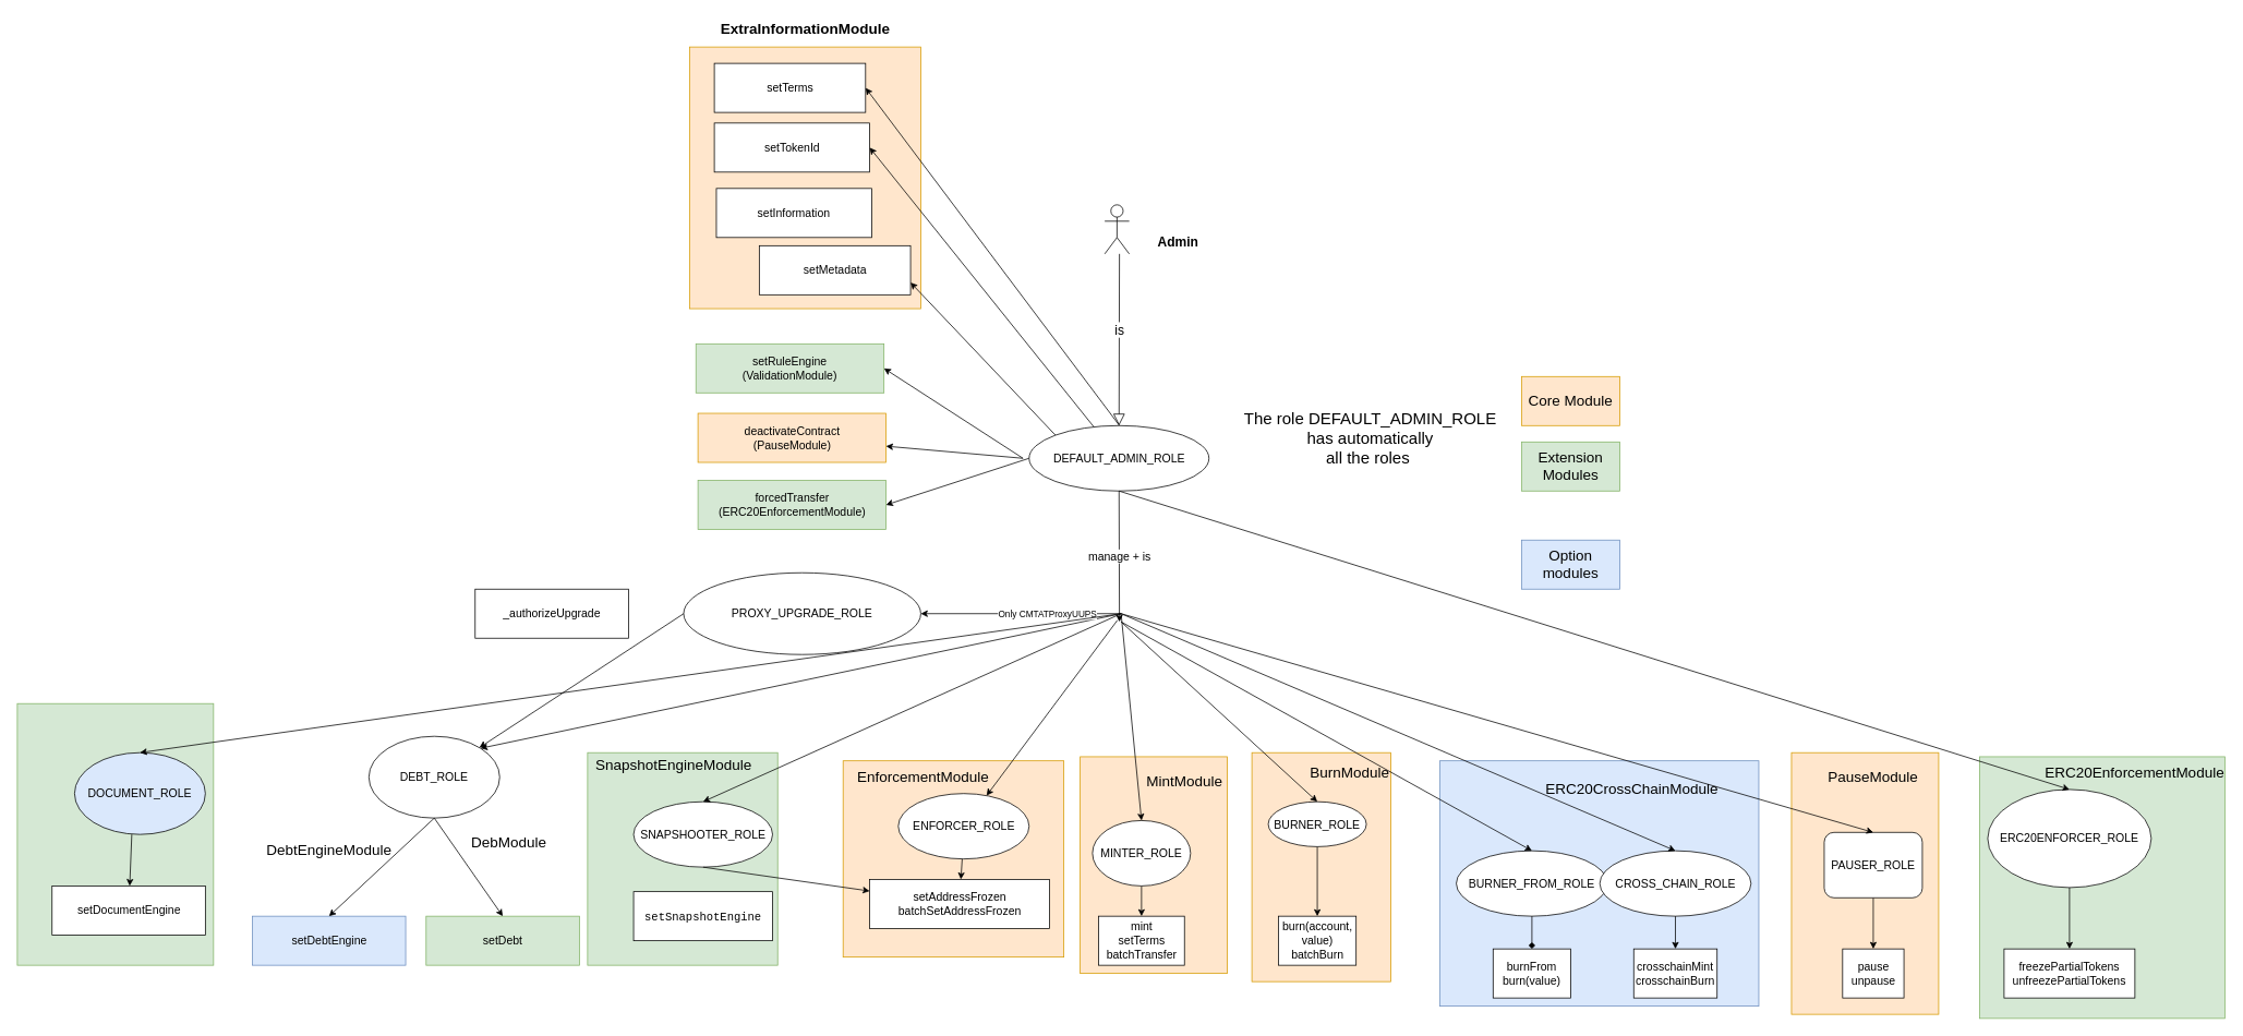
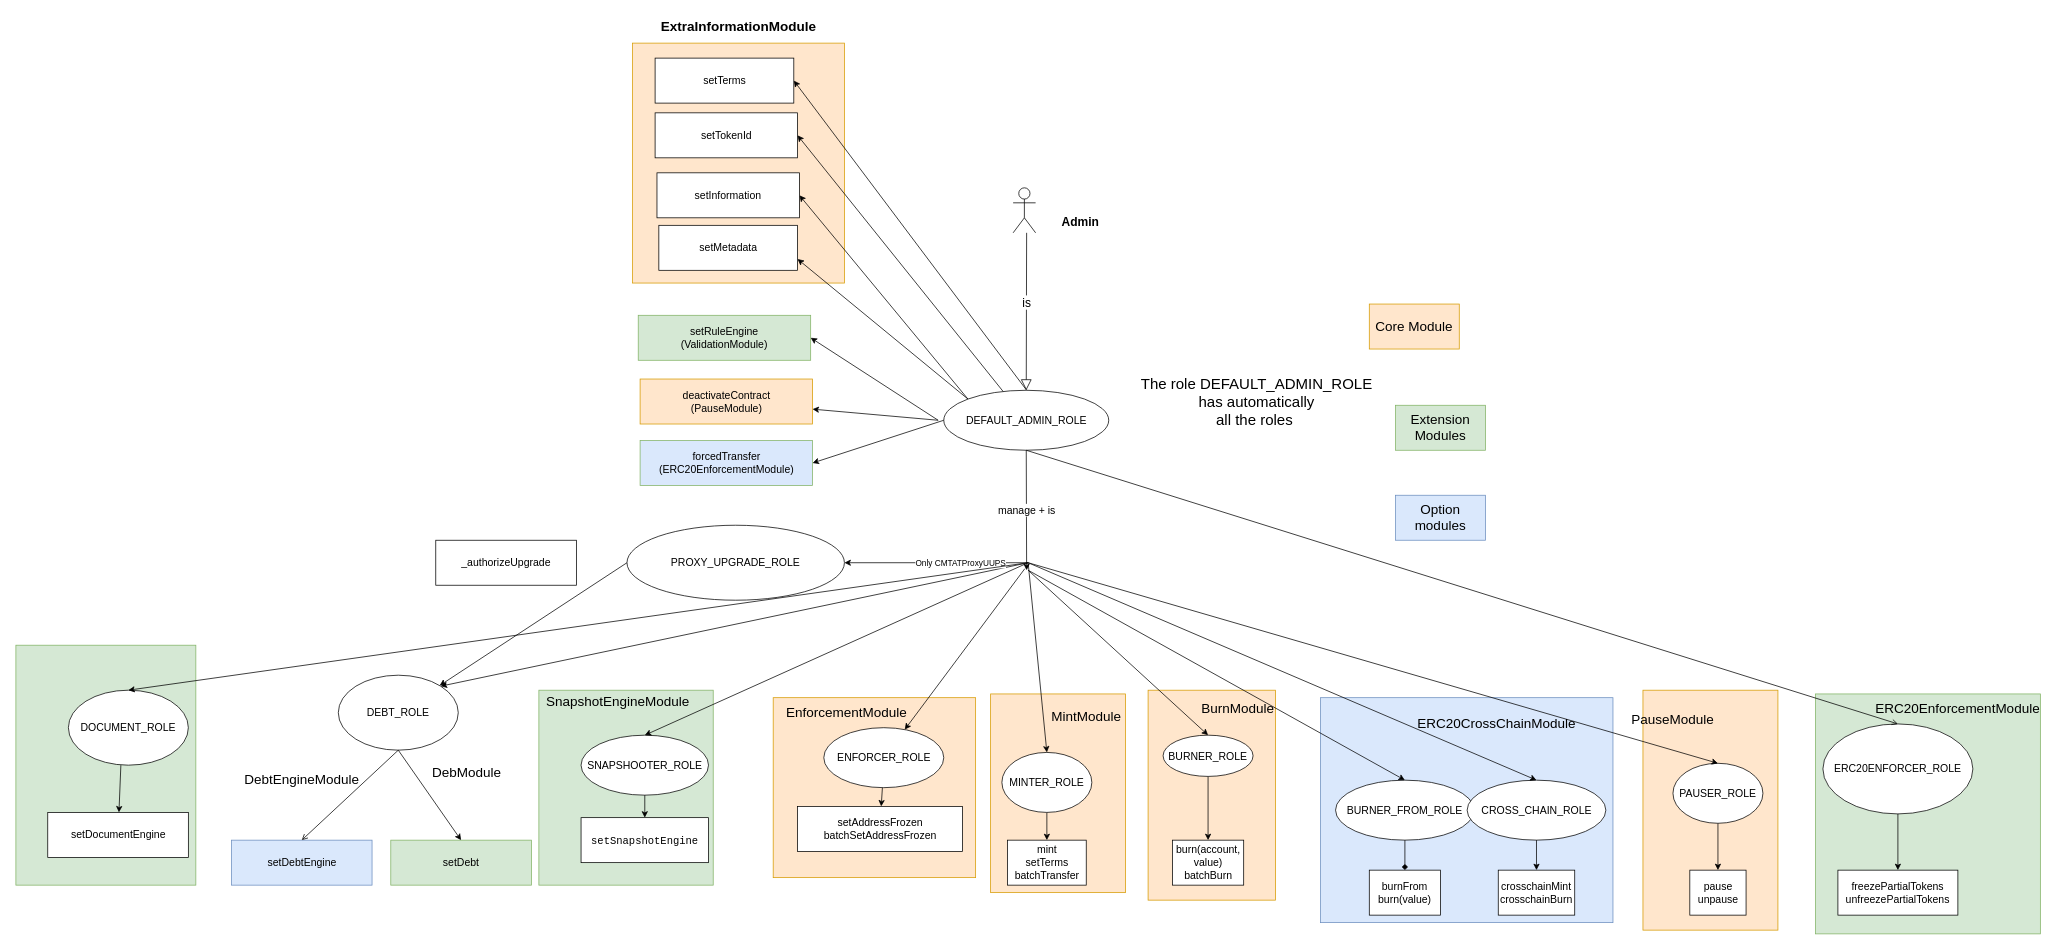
- <mxCell id="30" value="setMetadata" style="rounded=0;whiteSpace=wrap;html=1;fontSize=14;fontColor=#000000;" parent="1" vertex="1"><mxGeometry x="927.5" y="300" width="185" height="60" as="geometry" /></mxCell>
+ <mxCell id="30" value="setMetadata" style="rounded=0;whiteSpace=wrap;html=1;fontSize=14;fontColor=#000000;" parent="1" vertex="1"><mxGeometry x="877.5" y="300" width="185" height="60" as="geometry" /></mxCell>
+ <mxCell id="28" value="" style="endArrow=classic;html=1;rounded=0;fontSize=14;fontColor=#000000;entryX=1;entryY=0.5;entryDx=0;entryDy=0;exitX=0;exitY=0;exitDx=0;exitDy=0;" parent="1" source="18" target="32" edge="1"><mxGeometry width="50" height="50" relative="1" as="geometry"><mxPoint x="1727.5" y="610" as="sourcePoint" /><mxPoint x="1657.5" y="890" as="targetPoint" /></mxGeometry></mxCell>
- <mxCell id="81" value="Core Module" style="rounded=0;whiteSpace=wrap;html=1;strokeColor=#d79b00;fontSize=18;fillColor=#ffe6cc;" parent="1" vertex="1"><mxGeometry x="1860" y="460" width="120" height="60" as="geometry" /></mxCell>
+ <mxCell id="81" value="Core Module" style="rounded=0;whiteSpace=wrap;html=1;strokeColor=#d79b00;fontSize=18;fillColor=#ffe6cc;" parent="1" vertex="1"><mxGeometry x="1825" y="405" width="120" height="60" as="geometry" /></mxCell>
- <mxCell id="65" value="forcedTransfer&lt;br&gt;(ERC20EnforcementModule)" style="rounded=0;whiteSpace=wrap;html=1;fontSize=14;fillColor=#d5e8d4;strokeColor=#82b366;" parent="1" vertex="1"><mxGeometry x="852.5" y="587" width="230" height="60" as="geometry" /></mxCell>
+ <mxCell id="65" value="forcedTransfer&lt;br&gt;(ERC20EnforcementModule)" style="rounded=0;whiteSpace=wrap;html=1;fontSize=14;fillColor=#dae8fc;strokeColor=#82b366;" parent="1" vertex="1"><mxGeometry x="852.5" y="587" width="230" height="60" as="geometry" /></mxCell>
- <mxCell id="77" value="PauseModule" style="text;html=1;strokeColor=none;fillColor=none;align=center;verticalAlign=middle;whiteSpace=wrap;rounded=0;fontSize=18;" parent="1" vertex="1"><mxGeometry x="2260" y="935" width="60" height="30" as="geometry" /></mxCell>
+ <mxCell id="77" value="PauseModule" style="text;html=1;strokeColor=none;fillColor=none;align=center;verticalAlign=middle;whiteSpace=wrap;rounded=0;fontSize=18;" parent="1" vertex="1"><mxGeometry x="2200" y="945" width="60" height="30" as="geometry" /></mxCell>
- <mxCell id="88" value="" style="endArrow=classic;html=1;rounded=0;fontSize=18;exitX=0.5;exitY=1;exitDx=0;exitDy=0;entryX=0.5;entryY=0;entryDx=0;entryDy=0;" parent="1" source="18" target="86" edge="1"><mxGeometry width="50" height="50" relative="1" as="geometry"><mxPoint x="1690" y="780" as="sourcePoint" /><mxPoint x="1740" y="730" as="targetPoint" /></mxGeometry></mxCell>
+ <mxCell id="88" value="" style="endArrow=open;html=1;rounded=0;fontSize=18;exitX=0.5;exitY=1;exitDx=0;exitDy=0;entryX=0.5;entryY=0;entryDx=0;entryDy=0;" parent="1" source="18" target="86" edge="1"><mxGeometry width="50" height="50" relative="1" as="geometry"><mxPoint x="1690" y="780" as="sourcePoint" /><mxPoint x="1740" y="730" as="targetPoint" /></mxGeometry></mxCell>
- <mxCell id="61" value="DOCUMENT_ROLE" style="ellipse;whiteSpace=wrap;html=1;fontSize=14;fontColor=#000000;fillColor=#dae8fc;" parent="1" vertex="1"><mxGeometry x="90" y="920" width="160" height="100" as="geometry" /></mxCell>
+ <mxCell id="61" value="DOCUMENT_ROLE" style="ellipse;whiteSpace=wrap;html=1;fontSize=14;fontColor=#000000;" parent="1" vertex="1"><mxGeometry x="90" y="920" width="160" height="100" as="geometry" /></mxCell>
- <mxCell id="19" value="&lt;span style=&quot;font-size: 14px;&quot;&gt;PAUSER_ROLE&lt;/span&gt;" style="whiteSpace=wrap;html=1;fontSize=14;fontColor=#000000;rounded=1;" parent="1" vertex="1"><mxGeometry x="2230" y="1017.5" width="120" height="80" as="geometry" /></mxCell>
+ <mxCell id="19" value="&lt;span style=&quot;font-size: 14px;&quot;&gt;PAUSER_ROLE&lt;/span&gt;" style="ellipse;whiteSpace=wrap;html=1;fontSize=14;fontColor=#000000;" parent="1" vertex="1"><mxGeometry x="2230" y="1017.5" width="120" height="80" as="geometry" /></mxCell>
- <mxCell id="53" value="" style="endArrow=classic;html=1;rounded=0;exitX=0.5;exitY=1;exitDx=0;exitDy=0;" parent="1" source="16" target="34" edge="1"><mxGeometry width="50" height="50" relative="1" as="geometry"><mxPoint x="870" y="1100" as="sourcePoint" /><mxPoint x="920" y="1050" as="targetPoint" /></mxGeometry></mxCell>
+ <mxCell id="53" value="" style="endArrow=classic;html=1;rounded=0;exitX=0.5;exitY=1;exitDx=0;exitDy=0;entryX=0.5;entryY=0;entryDx=0;entryDy=0;" parent="1" source="16" target="17" edge="1"><mxGeometry width="50" height="50" relative="1" as="geometry"><mxPoint x="870" y="1100" as="sourcePoint" /><mxPoint x="920" y="1050" as="targetPoint" /></mxGeometry></mxCell>
- <mxCell id="54" value="" style="endArrow=classic;html=1;rounded=0;entryX=0.5;entryY=0;entryDx=0;entryDy=0;exitX=0.5;exitY=1;exitDx=0;exitDy=0;" parent="1" source="29" target="37" edge="1"><mxGeometry width="50" height="50" relative="1" as="geometry"><mxPoint x="606" y="1000" as="sourcePoint" /><mxPoint x="700" y="1000" as="targetPoint" /></mxGeometry></mxCell>
+ <mxCell id="54" value="" style="endArrow=open;html=1;rounded=0;entryX=0.5;entryY=0;entryDx=0;entryDy=0;exitX=0.5;exitY=1;exitDx=0;exitDy=0;" parent="1" source="29" target="37" edge="1"><mxGeometry width="50" height="50" relative="1" as="geometry"><mxPoint x="606" y="1000" as="sourcePoint" /><mxPoint x="700" y="1000" as="targetPoint" /></mxGeometry></mxCell>
